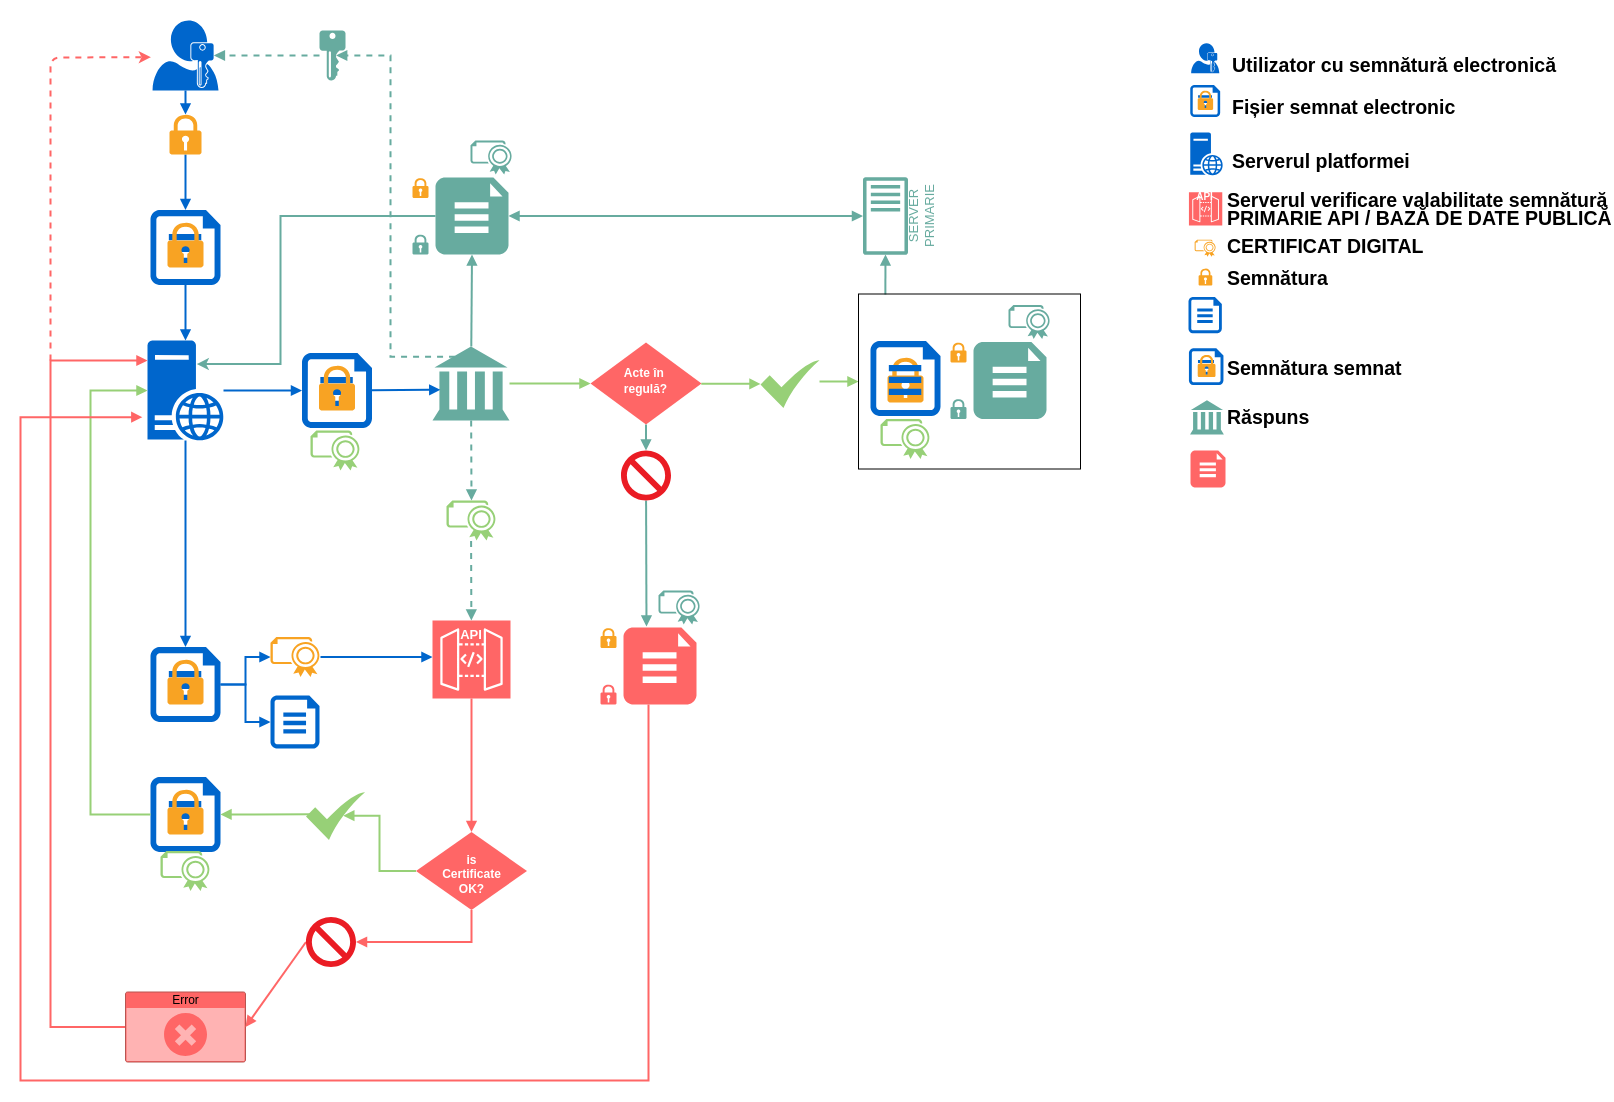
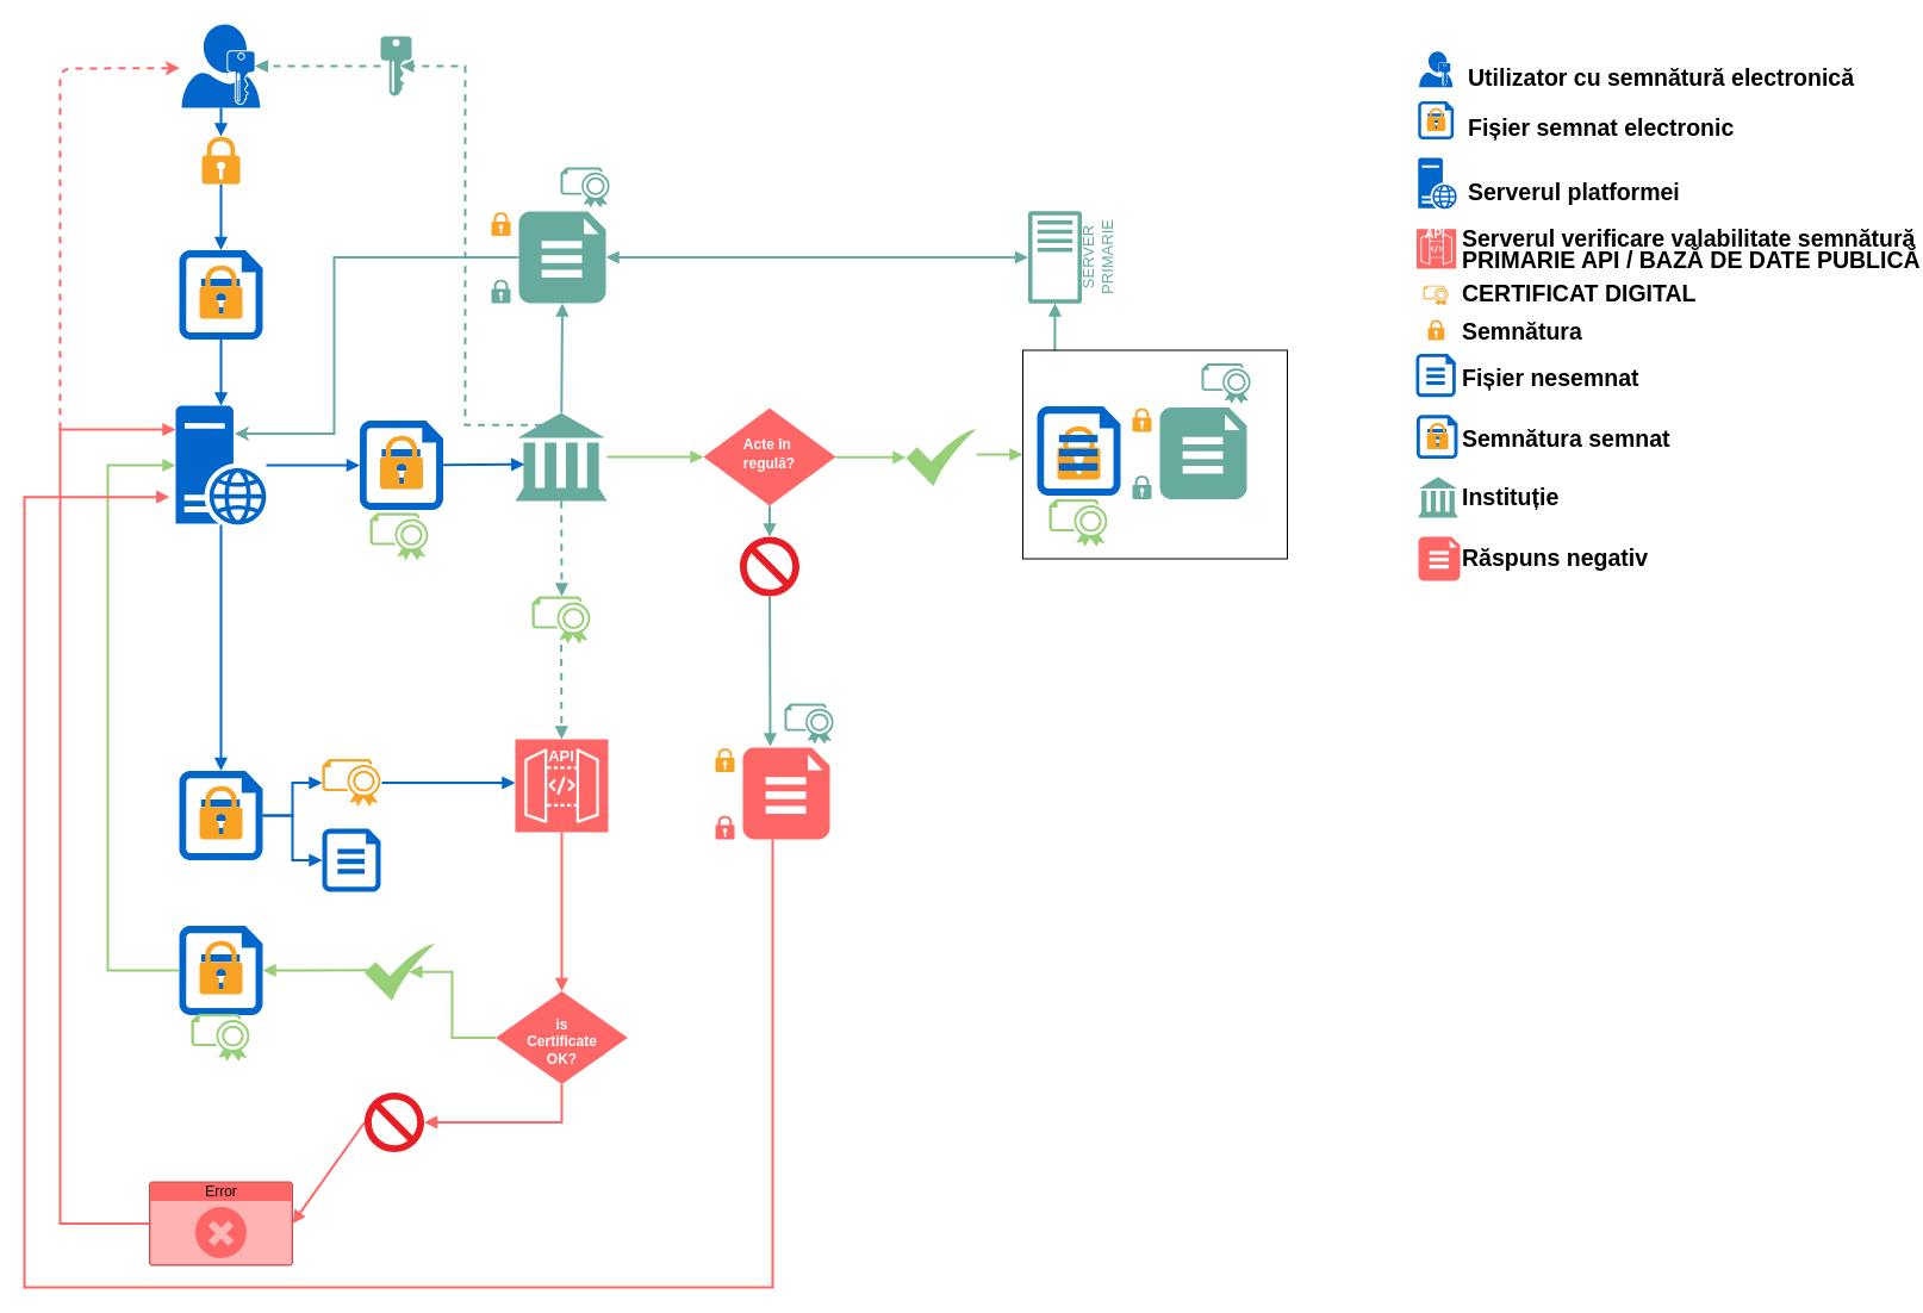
+ <mxCell id="92" value="&lt;h2 style=&quot;white-space: nowrap&quot;&gt;&lt;font color=&quot;#000000&quot;&gt;Fișier nesemnat&lt;/font&gt;&lt;/h2&gt;" style="text;html=1;strokeColor=none;fillColor=none;align=left;verticalAlign=middle;whiteSpace=wrap;rounded=0;shadow=0;glass=0;dashed=0;comic=0;fontSize=13;fontColor=#67AB9F;" vertex="1" parent="1"><mxGeometry x="1225.122" y="309.484" width="283.878" height="14.277" as="geometry" /></mxCell>
- <mxCell id="94" value="&lt;h2 style=&quot;white-space: nowrap&quot;&gt;&lt;font color=&quot;#000000&quot;&gt;Răspuns&lt;/font&gt;&lt;/h2&gt;" style="text;html=1;strokeColor=none;fillColor=none;align=left;verticalAlign=middle;whiteSpace=wrap;rounded=0;shadow=0;glass=0;dashed=0;comic=0;fontSize=13;fontColor=#67AB9F;" vertex="1" parent="1"><mxGeometry x="1225.122" y="409.782" width="283.878" height="14.277" as="geometry" /></mxCell>
+ <mxCell id="94" value="&lt;h2 style=&quot;white-space: nowrap&quot;&gt;&lt;font color=&quot;#000000&quot;&gt;Instituție&lt;/font&gt;&lt;/h2&gt;" style="text;html=1;strokeColor=none;fillColor=none;align=left;verticalAlign=middle;whiteSpace=wrap;rounded=0;shadow=0;glass=0;dashed=0;comic=0;fontSize=13;fontColor=#67AB9F;" vertex="1" parent="1"><mxGeometry x="1225.122" y="409.782" width="283.878" height="14.277" as="geometry" /></mxCell>
+ <mxCell id="95" value="&lt;h2 style=&quot;white-space: nowrap&quot;&gt;&lt;font color=&quot;#000000&quot;&gt;Răspuns negativ&lt;/font&gt;&lt;/h2&gt;" style="text;html=1;strokeColor=none;fillColor=none;align=left;verticalAlign=middle;whiteSpace=wrap;rounded=0;shadow=0;glass=0;dashed=0;comic=0;fontSize=13;fontColor=#67AB9F;" vertex="1" parent="1"><mxGeometry x="1225.122" y="461.282" width="283.878" height="14.277" as="geometry" /></mxCell>
